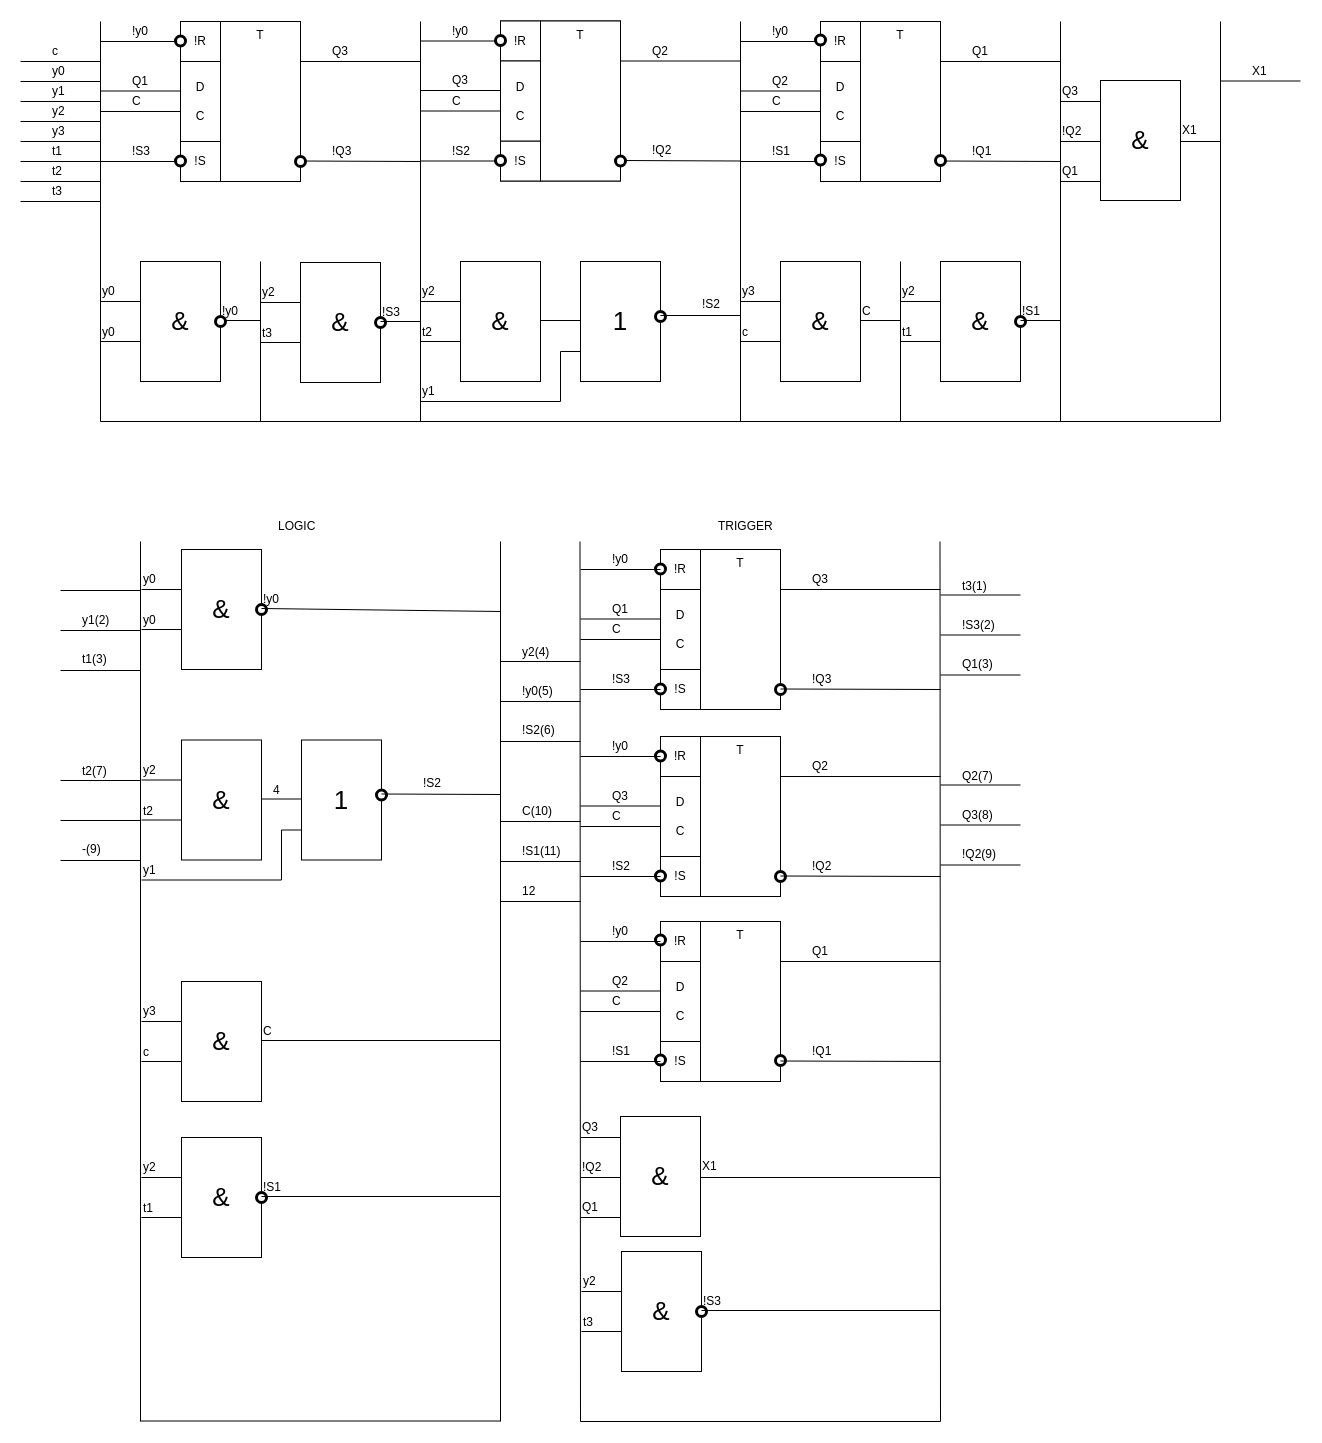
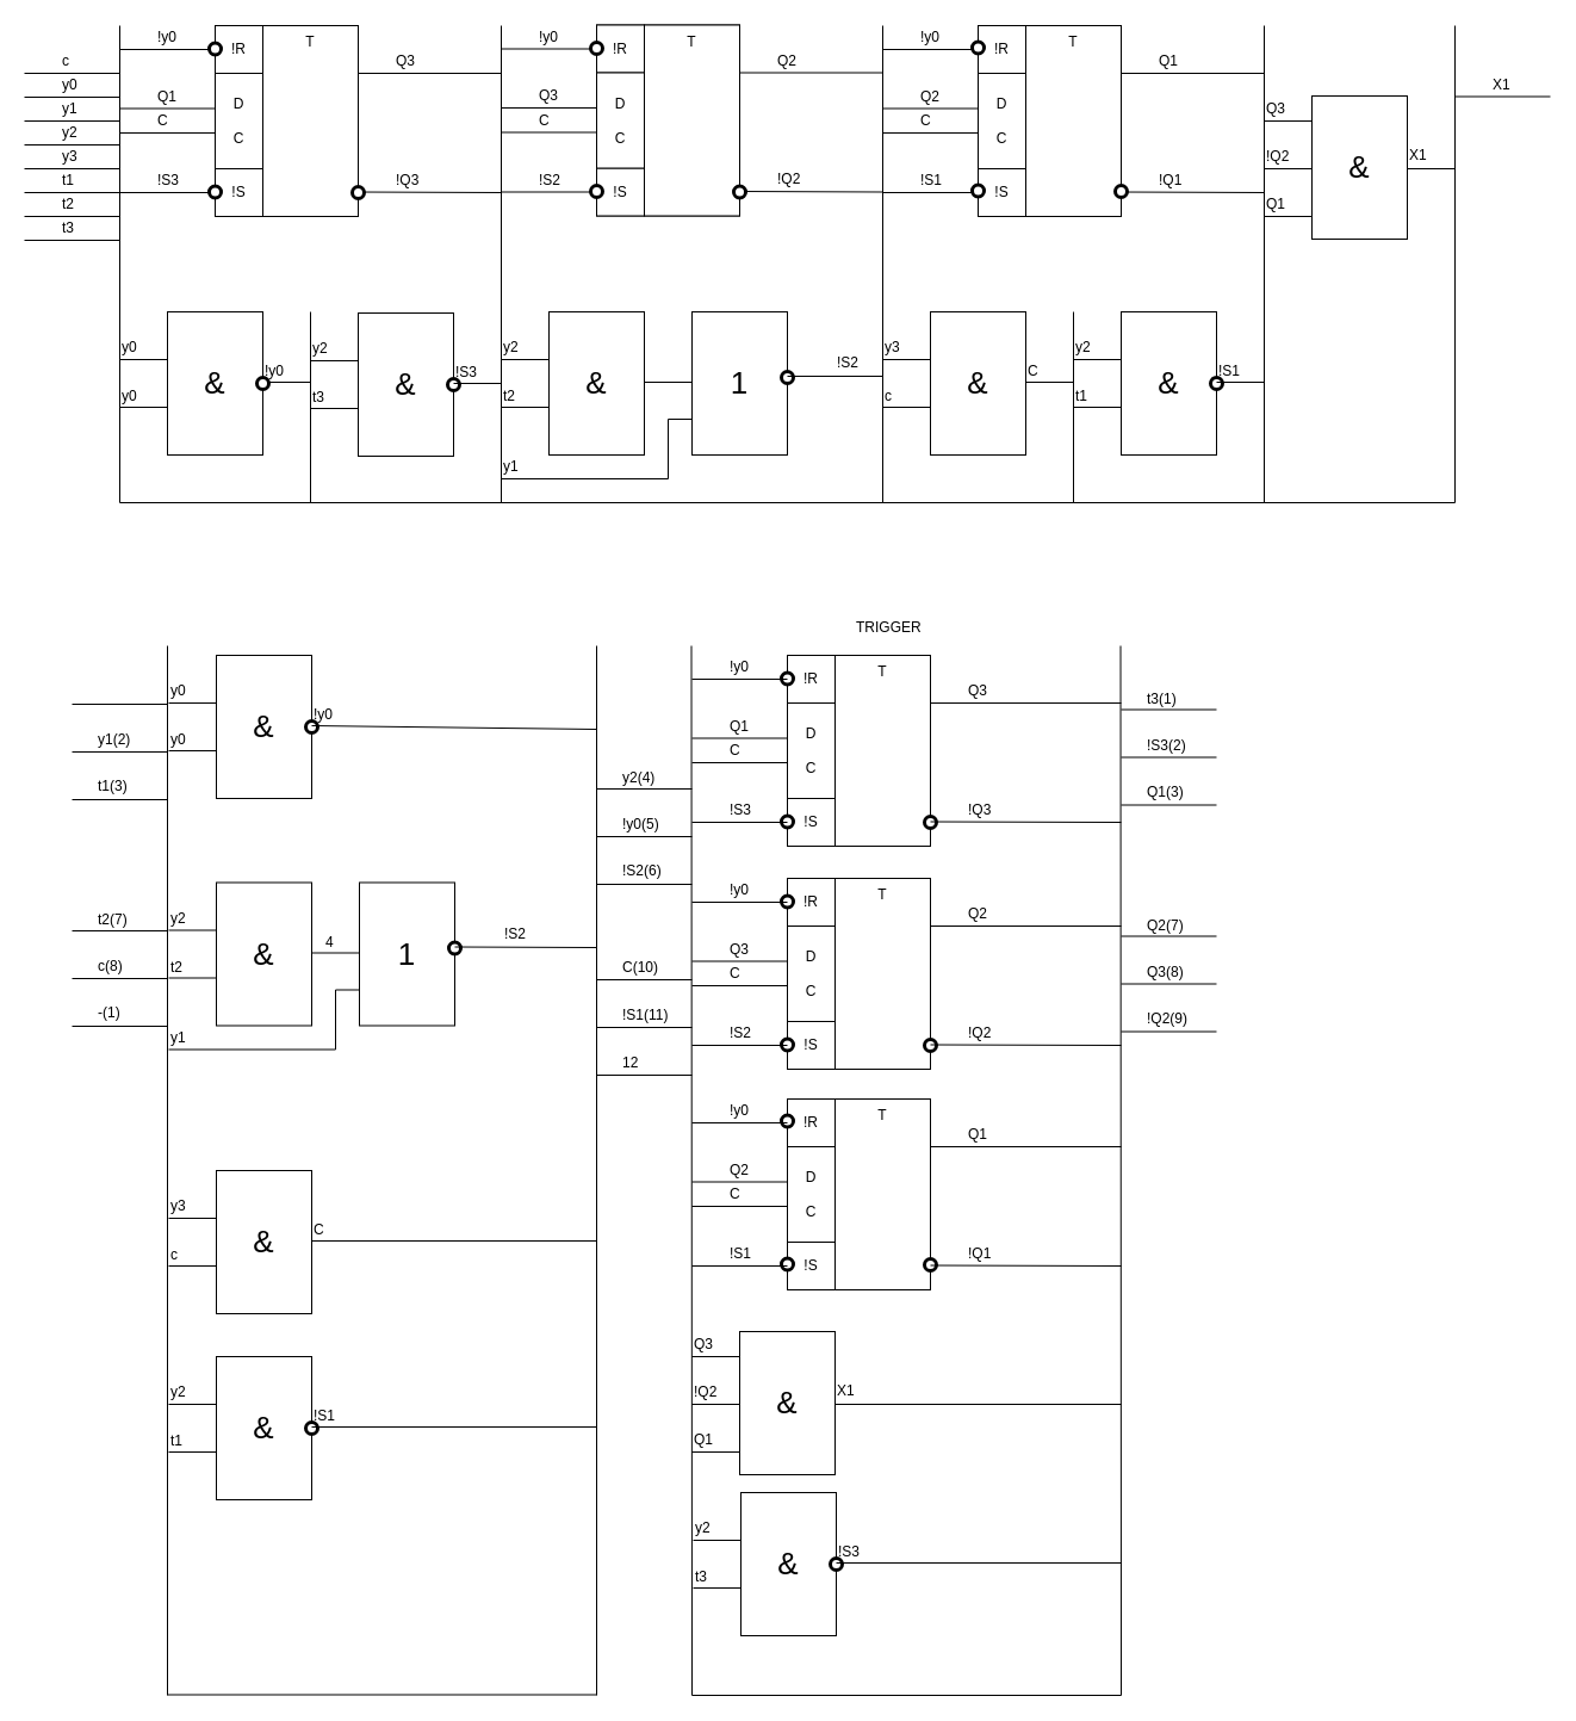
- <mxCell id="145" value="LOGIC" style="text;html=1;resizable=0;points=[];autosize=1;align=left;verticalAlign=top;spacingTop=-4;" vertex="1" parent="1"><mxGeometry x="276" y="516" width="50" height="20" as="geometry" /></mxCell>
+ <mxCell id="169" value="c(8)" style="text;html=1;resizable=0;points=[];autosize=1;align=left;verticalAlign=top;spacingTop=-4;" vertex="1" parent="1"><mxGeometry x="80" y="800" width="40" height="20" as="geometry" /></mxCell>
- <mxCell id="171" value="-(9)" style="text;html=1;resizable=0;points=[];autosize=1;align=left;verticalAlign=top;spacingTop=-4;" vertex="1" parent="1"><mxGeometry x="80" y="839" width="30" height="20" as="geometry" /></mxCell>
+ <mxCell id="171" value="-(1)" style="text;html=1;resizable=0;points=[];autosize=1;align=left;verticalAlign=top;spacingTop=-4;" vertex="1" parent="1"><mxGeometry x="80" y="839" width="30" height="20" as="geometry" /></mxCell>
